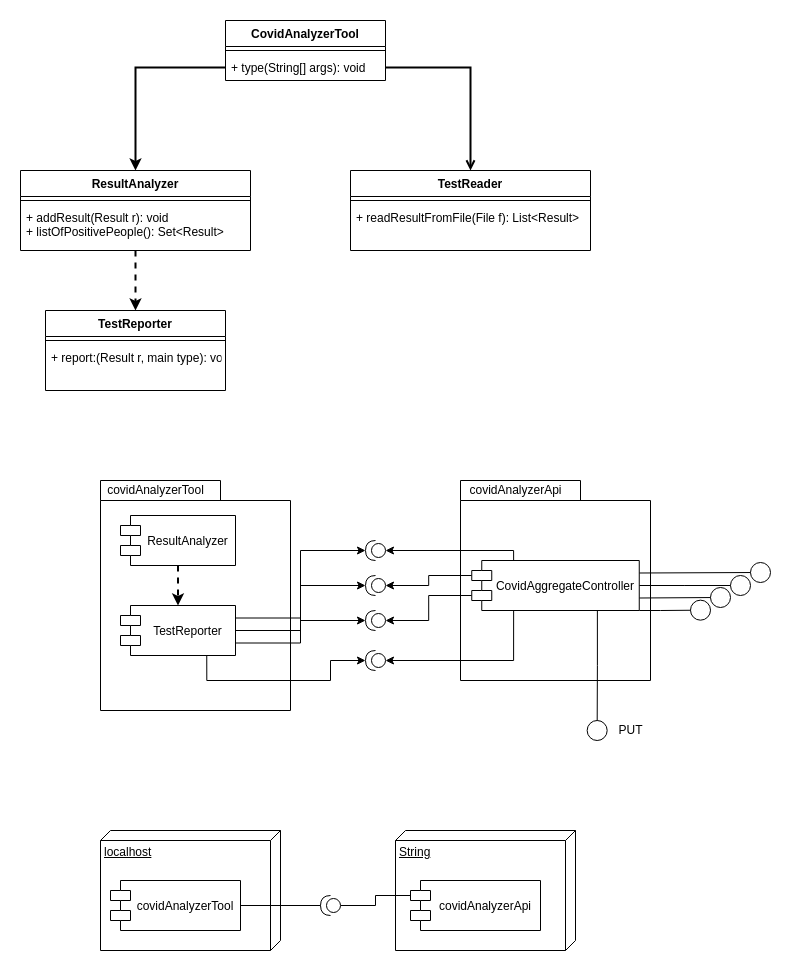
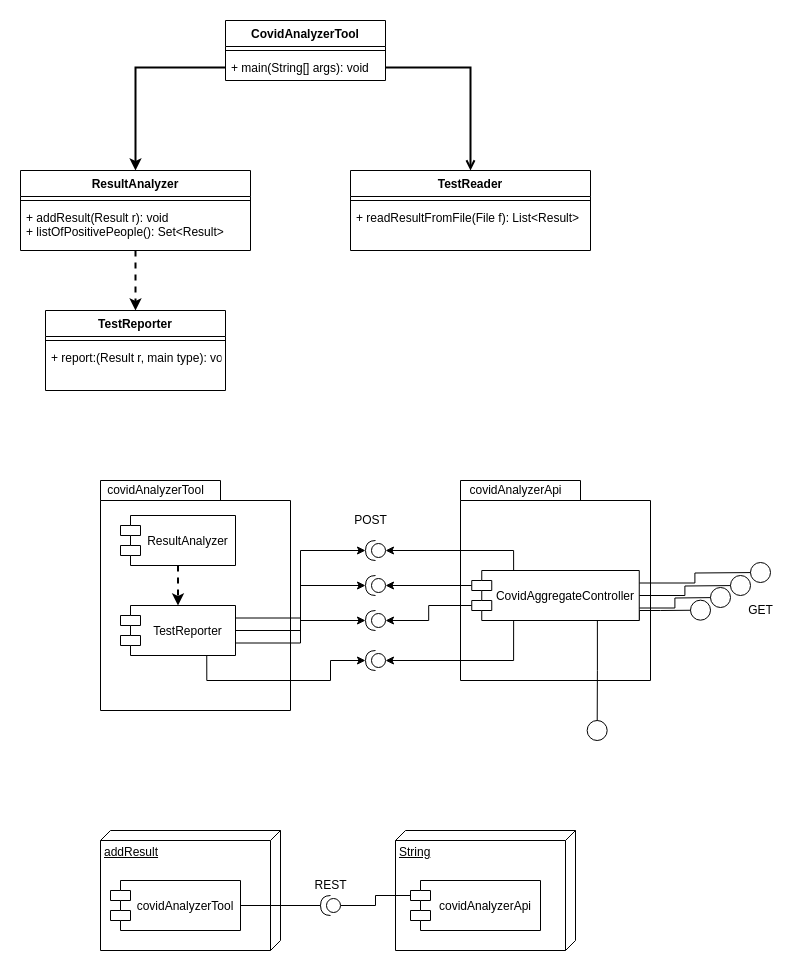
- <mxCell id="5" value="+ type(String[] args): void" style="text;strokeColor=none;fillColor=none;align=left;verticalAlign=top;spacingLeft=4;spacingRight=4;overflow=hidden;rotatable=0;points=[[0,0.5],[1,0.5]];portConstraint=eastwest;" vertex="1" parent="3"><mxGeometry y="34" width="160" height="26" as="geometry" /></mxCell>
+ <mxCell id="5" value="+ main(String[] args): void" style="text;strokeColor=none;fillColor=none;align=left;verticalAlign=top;spacingLeft=4;spacingRight=4;overflow=hidden;rotatable=0;points=[[0,0.5],[1,0.5]];portConstraint=eastwest;" vertex="1" parent="3"><mxGeometry y="34" width="160" height="26" as="geometry" /></mxCell>
+ <mxCell id="42" value="POST" style="text;html=1;align=center;verticalAlign=middle;resizable=0;points=[];autosize=1;" vertex="1" parent="1"><mxGeometry x="345" y="510" width="50" height="20" as="geometry" /></mxCell>
- <mxCell id="37" value="CovidAggregateController" style="shape=module;align=left;spacingLeft=20;align=center;verticalAlign=middle;" vertex="1" parent="1"><mxGeometry x="471.25" y="560" width="167.5" height="50" as="geometry" /></mxCell>
+ <mxCell id="37" value="CovidAggregateController" style="shape=module;align=left;spacingLeft=20;align=center;verticalAlign=middle;" vertex="1" parent="1"><mxGeometry x="471.25" y="570" width="167.5" height="50" as="geometry" /></mxCell>
+ <mxCell id="43" value="GET" style="text;html=1;align=center;verticalAlign=middle;resizable=0;points=[];autosize=1;" vertex="1" parent="1"><mxGeometry x="740" y="600" width="40" height="20" as="geometry" /></mxCell>
- <mxCell id="44" value="PUT" style="text;html=1;align=center;verticalAlign=middle;resizable=0;points=[];autosize=1;" vertex="1" parent="1"><mxGeometry x="610" y="720" width="40" height="20" as="geometry" /></mxCell>
- <mxCell id="45" value="localhost" style="verticalAlign=top;align=left;spacingTop=8;spacingLeft=2;spacingRight=12;shape=cube;size=10;direction=south;fontStyle=4;html=1;" vertex="1" parent="1"><mxGeometry x="100" y="830" width="180" height="120" as="geometry" /></mxCell>
+ <mxCell id="45" value="addResult" style="verticalAlign=top;align=left;spacingTop=8;spacingLeft=2;spacingRight=12;shape=cube;size=10;direction=south;fontStyle=4;html=1;" vertex="1" parent="1"><mxGeometry x="100" y="830" width="180" height="120" as="geometry" /></mxCell>
+ <mxCell id="52" value="REST" style="text;html=1;align=center;verticalAlign=middle;resizable=0;points=[];autosize=1;" vertex="1" parent="1"><mxGeometry x="305" y="875" width="50" height="20" as="geometry" /></mxCell>
